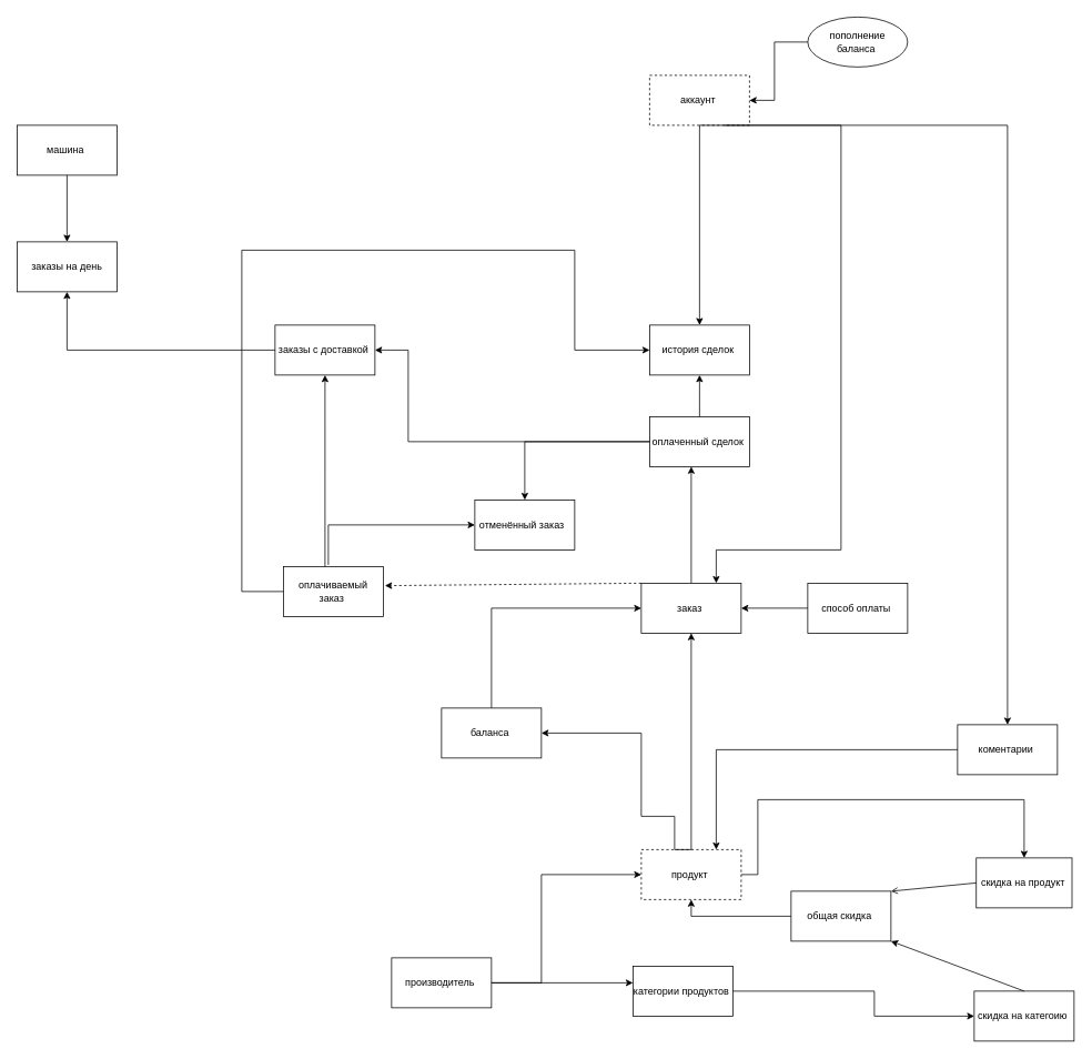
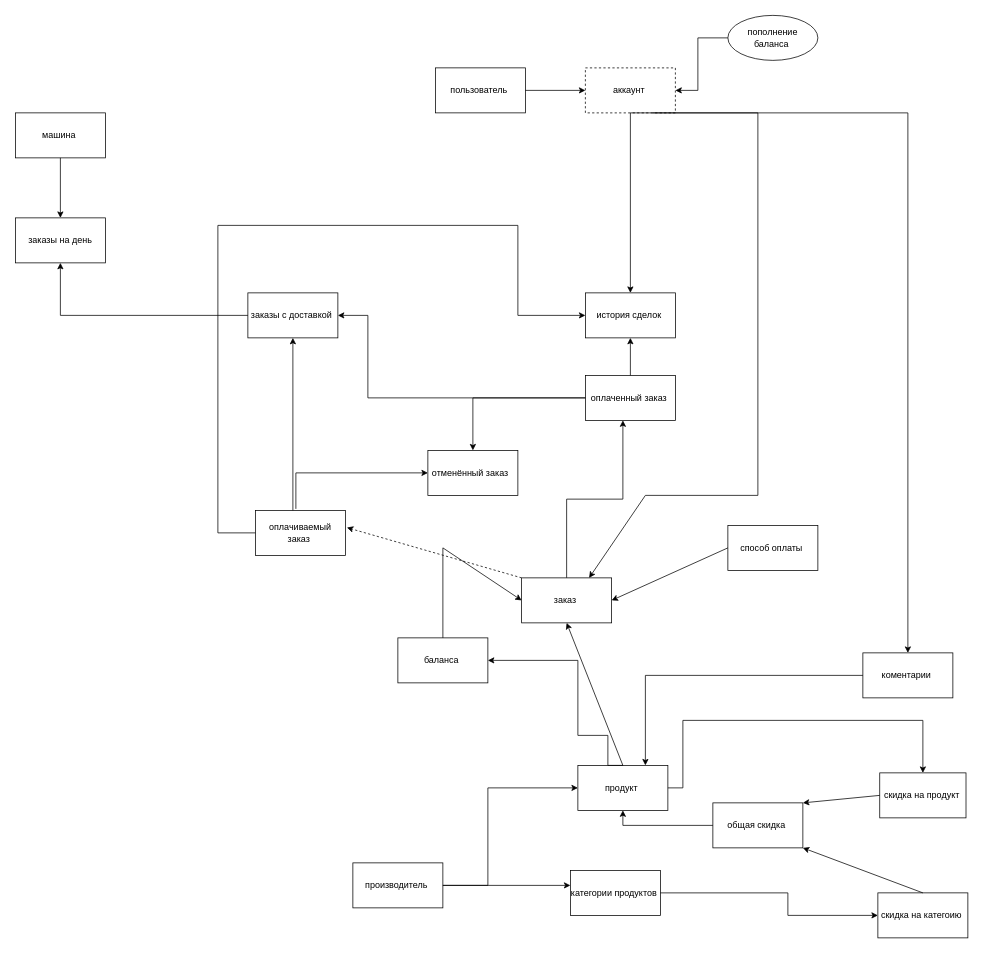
+ <mxCell id="2" value="пользователь&amp;nbsp;" style="rounded=0;whiteSpace=wrap;html=1;" parent="1" vertex="1"><mxGeometry x="580" y="90" width="120" height="60" as="geometry" /></mxCell>
+ <mxCell id="4" value="" style="endArrow=classic;html=1;rounded=0;exitX=1;exitY=0.5;exitDx=0;exitDy=0;entryX=0;entryY=0.5;entryDx=0;entryDy=0;" parent="1" source="2" target="3" edge="1"><mxGeometry width="50" height="50" relative="1" as="geometry"><mxPoint x="720" y="250" as="sourcePoint" /><mxPoint x="770" y="200" as="targetPoint" /></mxGeometry></mxCell>
- <mxCell id="11" value="оплаченный сделок&amp;nbsp;" style="rounded=0;whiteSpace=wrap;html=1;" parent="1" vertex="1"><mxGeometry x="780" y="500" width="120" height="60" as="geometry" /></mxCell>
+ <mxCell id="11" value="оплаченный заказ&amp;nbsp;" style="rounded=0;whiteSpace=wrap;html=1;" parent="1" vertex="1"><mxGeometry x="780" y="500" width="120" height="60" as="geometry" /></mxCell>
- <mxCell id="15" value="заказ&amp;nbsp;" style="rounded=0;whiteSpace=wrap;html=1;" parent="1" vertex="1"><mxGeometry x="770" y="700" width="120" height="60" as="geometry" /></mxCell>
+ <mxCell id="15" value="заказ&amp;nbsp;" style="rounded=0;whiteSpace=wrap;html=1;" parent="1" vertex="1"><mxGeometry x="695" y="770" width="120" height="60" as="geometry" /></mxCell>
- <mxCell id="16" value="продукт&amp;nbsp;" style="rounded=0;whiteSpace=wrap;html=1;dashed=1;" parent="1" vertex="1"><mxGeometry x="770" y="1020" width="120" height="60" as="geometry" /></mxCell>
+ <mxCell id="16" value="продукт&amp;nbsp;" style="rounded=0;whiteSpace=wrap;html=1;" parent="1" vertex="1"><mxGeometry x="770" y="1020" width="120" height="60" as="geometry" /></mxCell>
- <mxCell id="29" value="" style="endArrow=open;html=1;rounded=0;exitX=0;exitY=0.5;exitDx=0;exitDy=0;entryX=1;entryY=0;entryDx=0;entryDy=0;" parent="1" source="17" target="26" edge="1"><mxGeometry width="50" height="50" relative="1" as="geometry"><mxPoint x="710" y="950" as="sourcePoint" /><mxPoint x="760" y="900" as="targetPoint" /></mxGeometry></mxCell>
+ <mxCell id="29" value="" style="endArrow=classic;html=1;rounded=0;exitX=0;exitY=0.5;exitDx=0;exitDy=0;entryX=1;entryY=0;entryDx=0;entryDy=0;" parent="1" source="17" target="26" edge="1"><mxGeometry width="50" height="50" relative="1" as="geometry"><mxPoint x="710" y="950" as="sourcePoint" /><mxPoint x="760" y="900" as="targetPoint" /></mxGeometry></mxCell>
